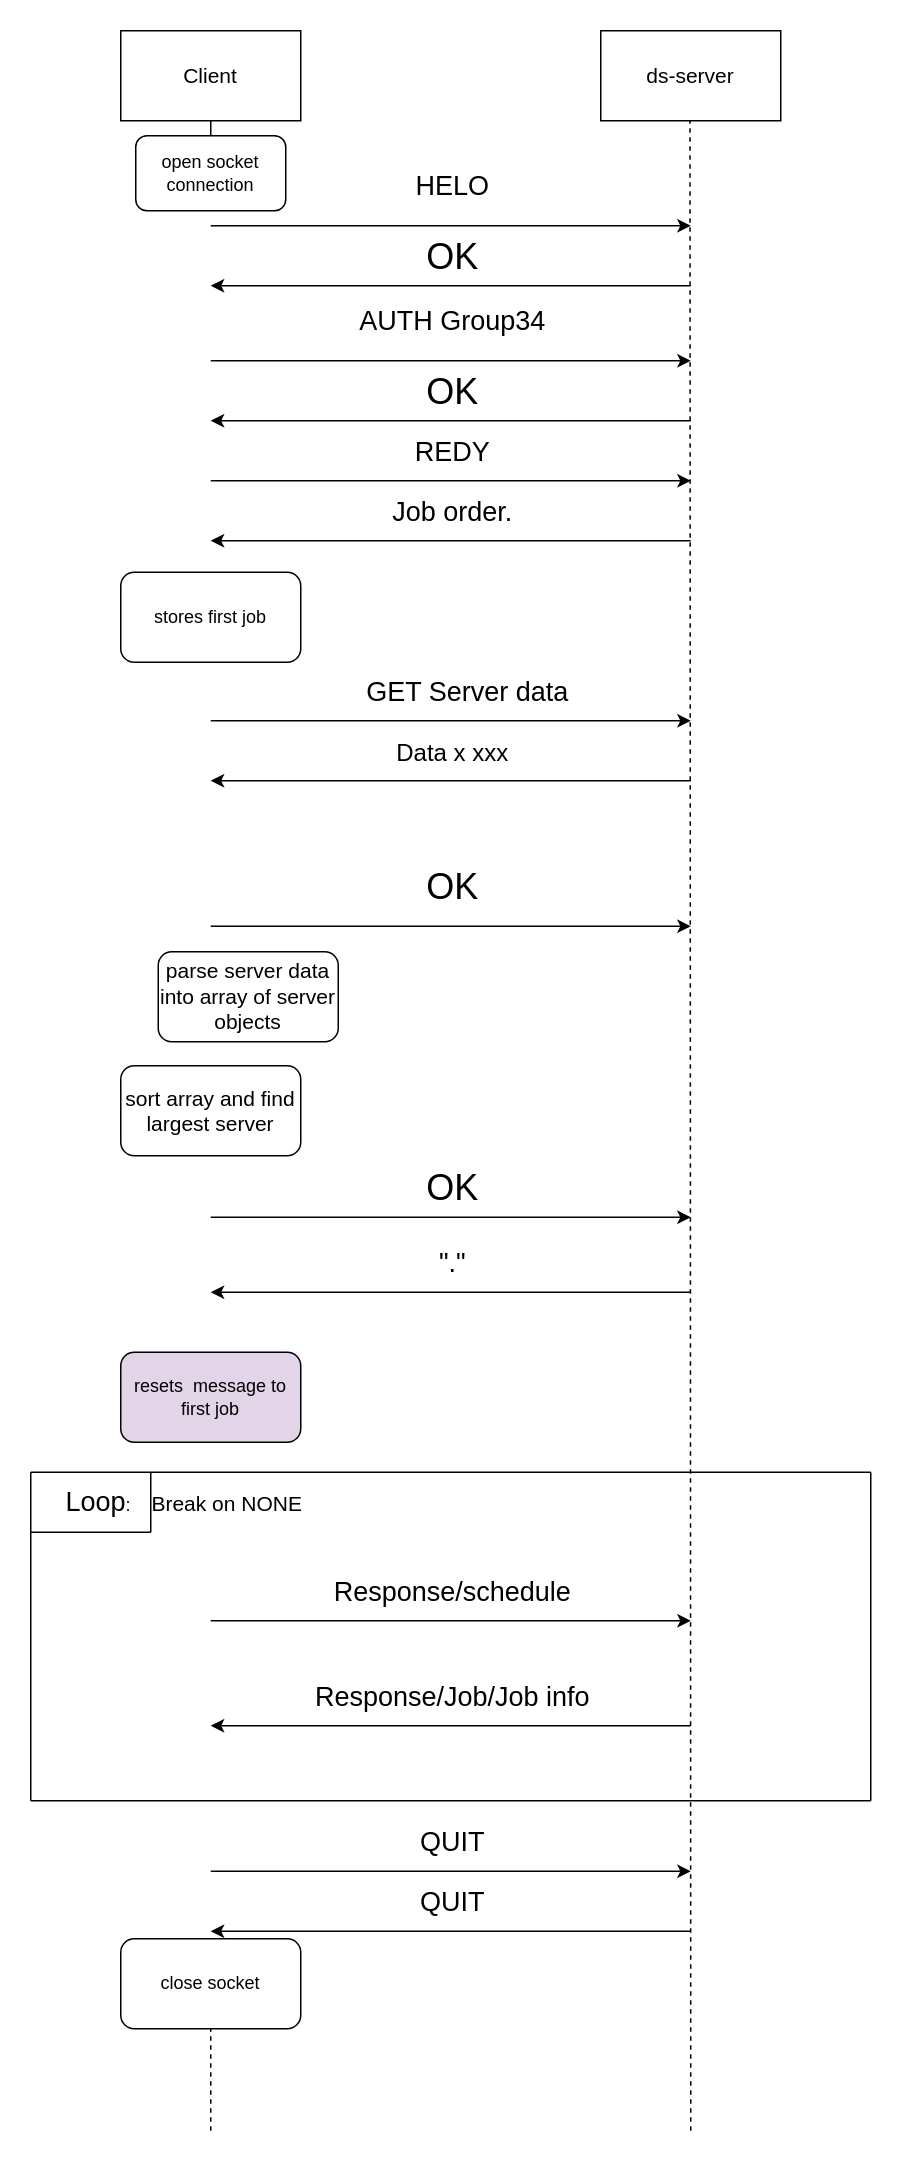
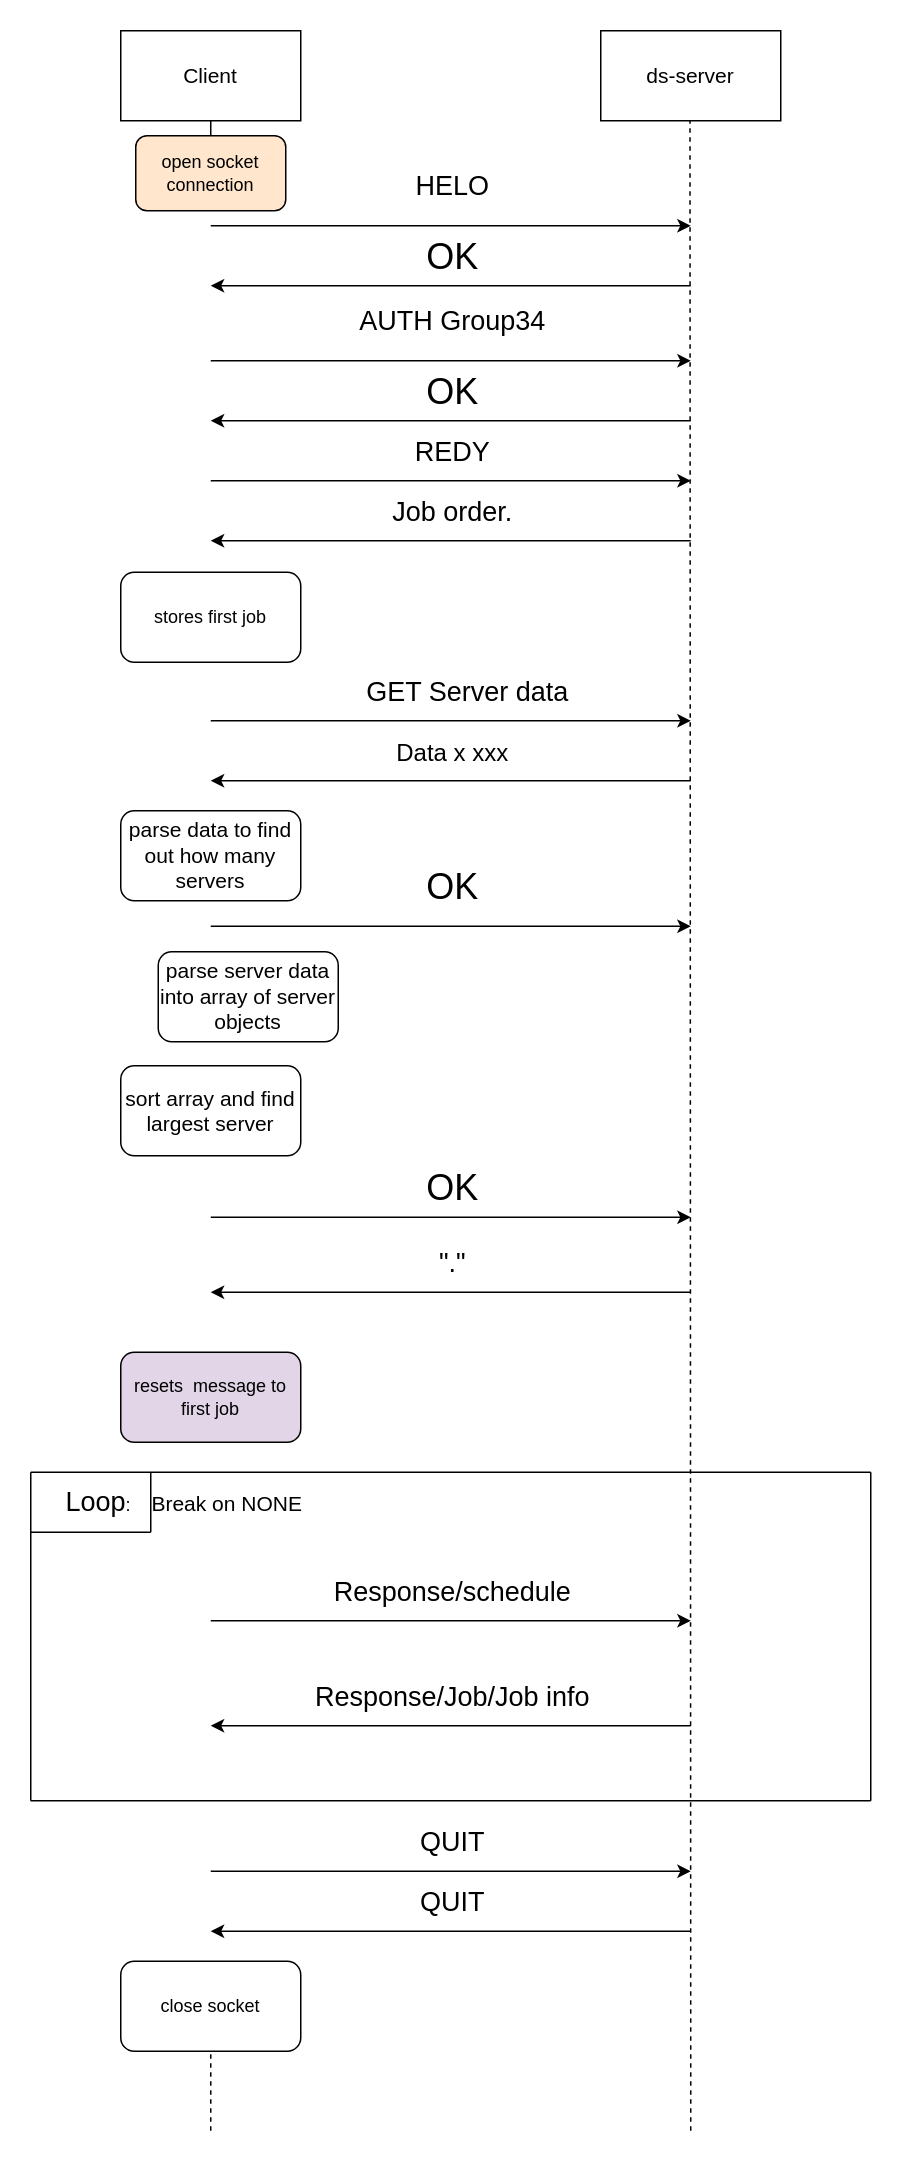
- <mxCell id="44" value="open socket connection" style="rounded=1;whiteSpace=wrap;html=1;" vertex="1" parent="1"><mxGeometry x="90" y="90" width="100" height="50" as="geometry" /></mxCell>
+ <mxCell id="44" value="open socket connection" style="rounded=1;whiteSpace=wrap;html=1;fillColor=#ffe6cc;" vertex="1" parent="1"><mxGeometry x="90" y="90" width="100" height="50" as="geometry" /></mxCell>
+ <mxCell id="6" value="&lt;font style=&quot;font-size: 14px&quot;&gt;parse data to find out how many servers &lt;/font&gt;" style="rounded=1;whiteSpace=wrap;html=1;" vertex="1" parent="1"><mxGeometry x="80" y="540" width="120" height="60" as="geometry" /></mxCell>
- <mxCell id="42" value="close socket" style="rounded=1;whiteSpace=wrap;html=1;" vertex="1" parent="1"><mxGeometry x="80" y="1292" width="120" height="60" as="geometry" /></mxCell>
+ <mxCell id="42" value="close socket" style="rounded=1;whiteSpace=wrap;html=1;" vertex="1" parent="1"><mxGeometry x="80" y="1307" width="120" height="60" as="geometry" /></mxCell>
